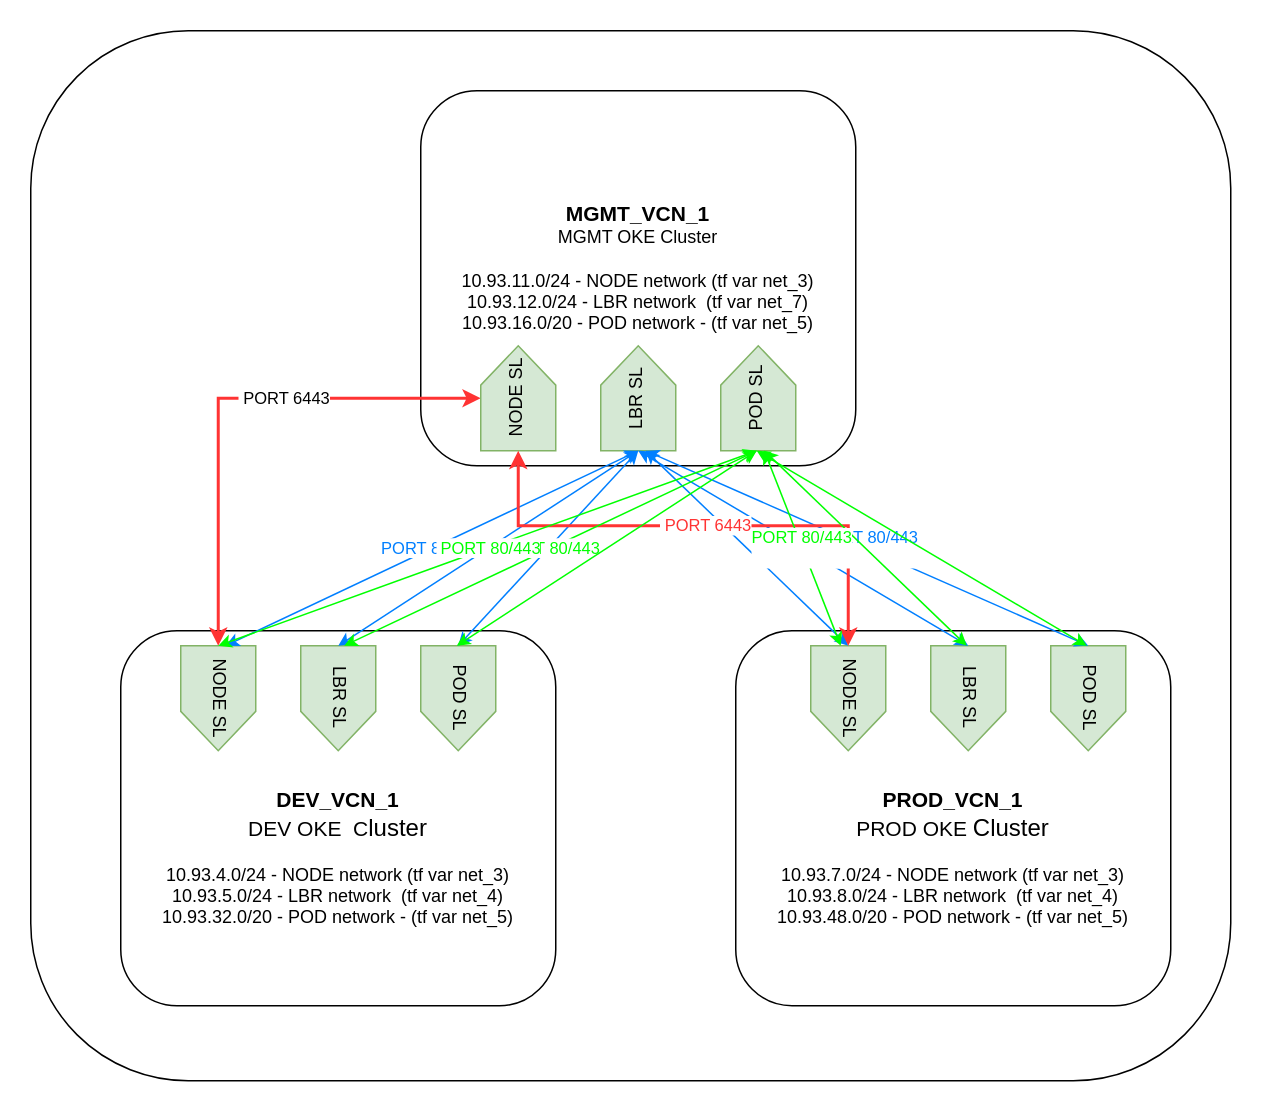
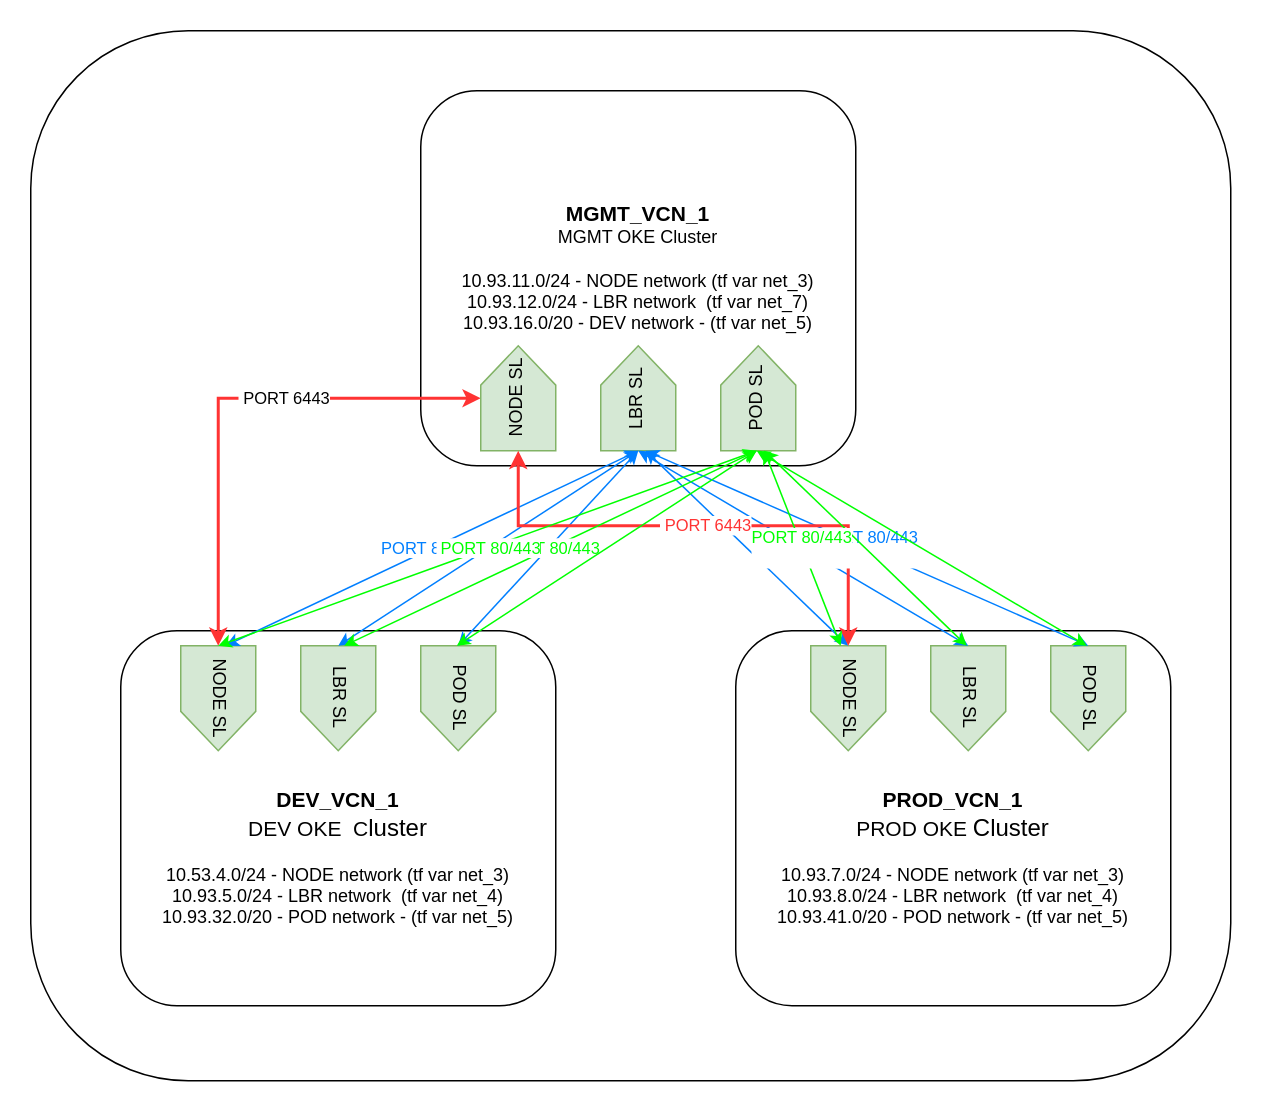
- <mxCell id="2" value="&lt;span style=&quot;font-size: 14px;&quot;&gt;&lt;b&gt;MGMT_VCN_1&lt;br&gt;&lt;/b&gt;&lt;/span&gt;MGMT OKE Cluster&lt;br&gt;&lt;br&gt;10.93.11.0/24 - NODE network (tf var net_3)&lt;br&gt;&lt;div&gt;10.93.12.0/24 - LBR network&amp;nbsp; (tf var net_7)&lt;br&gt;&lt;div&gt;10.93.16.0/20 - POD network - (tf var net_5)&lt;/div&gt;&lt;div&gt;&lt;br&gt;&lt;/div&gt;&lt;/div&gt;" style="rounded=1;whiteSpace=wrap;html=1;fillColor=none;gradientColor=default;" vertex="1" parent="1"><mxGeometry x="280" y="60" width="290" height="250" as="geometry" /></mxCell>
+ <mxCell id="2" value="&lt;span style=&quot;font-size: 14px;&quot;&gt;&lt;b&gt;MGMT_VCN_1&lt;br&gt;&lt;/b&gt;&lt;/span&gt;MGMT OKE Cluster&lt;br&gt;&lt;br&gt;10.93.11.0/24 - NODE network (tf var net_3)&lt;br&gt;&lt;div&gt;10.93.12.0/24 - LBR network&amp;nbsp; (tf var net_7)&lt;br&gt;&lt;div&gt;10.93.16.0/20 - DEV network - (tf var net_5)&lt;/div&gt;&lt;div&gt;&lt;br&gt;&lt;/div&gt;&lt;/div&gt;" style="rounded=1;whiteSpace=wrap;html=1;fillColor=none;gradientColor=default;" vertex="1" parent="1"><mxGeometry x="280" y="60" width="290" height="250" as="geometry" /></mxCell>
- <mxCell id="3" value="&lt;div&gt;&lt;font style=&quot;font-size: 14px;&quot;&gt;&lt;b&gt;&lt;br&gt;&lt;/b&gt;&lt;/font&gt;&lt;/div&gt;&lt;font style=&quot;font-size: 14px;&quot;&gt;&lt;div style=&quot;font-weight: bold;&quot;&gt;&lt;font style=&quot;font-size: 14px;&quot;&gt;&lt;b&gt;&lt;br&gt;&lt;/b&gt;&lt;/font&gt;&lt;/div&gt;&lt;div style=&quot;font-weight: bold;&quot;&gt;&lt;font style=&quot;font-size: 14px;&quot;&gt;&lt;b&gt;&lt;br&gt;&lt;/b&gt;&lt;/font&gt;&lt;/div&gt;&lt;div style=&quot;font-weight: bold;&quot;&gt;&lt;font style=&quot;font-size: 14px;&quot;&gt;&lt;b&gt;&lt;br&gt;&lt;/b&gt;&lt;/font&gt;&lt;/div&gt;&lt;b&gt;DEV_VCN_1&lt;/b&gt;&lt;br&gt;DEV OKE&amp;nbsp; C&lt;/font&gt;&lt;span style=&quot;font-size: medium; background-color: initial;&quot;&gt;luster&lt;/span&gt;&lt;div&gt;&lt;br&gt;&lt;/div&gt;&lt;div&gt;10.93.4.0/24 - NODE network (tf var net_3)&lt;br&gt;&lt;div&gt;10.93.5.0/24 - LBR network&amp;nbsp; (tf var net_4)&lt;br&gt;&lt;div&gt;10.93.32.0/20 - POD network - (tf var net_5)&lt;/div&gt;&lt;div&gt;&lt;br&gt;&lt;/div&gt;&lt;/div&gt;&lt;/div&gt;" style="rounded=1;whiteSpace=wrap;html=1;fillColor=none;gradientColor=default;" vertex="1" parent="1"><mxGeometry x="80" y="420" width="290" height="250" as="geometry" /></mxCell>
+ <mxCell id="3" value="&lt;div&gt;&lt;font style=&quot;font-size: 14px;&quot;&gt;&lt;b&gt;&lt;br&gt;&lt;/b&gt;&lt;/font&gt;&lt;/div&gt;&lt;font style=&quot;font-size: 14px;&quot;&gt;&lt;div style=&quot;font-weight: bold;&quot;&gt;&lt;font style=&quot;font-size: 14px;&quot;&gt;&lt;b&gt;&lt;br&gt;&lt;/b&gt;&lt;/font&gt;&lt;/div&gt;&lt;div style=&quot;font-weight: bold;&quot;&gt;&lt;font style=&quot;font-size: 14px;&quot;&gt;&lt;b&gt;&lt;br&gt;&lt;/b&gt;&lt;/font&gt;&lt;/div&gt;&lt;div style=&quot;font-weight: bold;&quot;&gt;&lt;font style=&quot;font-size: 14px;&quot;&gt;&lt;b&gt;&lt;br&gt;&lt;/b&gt;&lt;/font&gt;&lt;/div&gt;&lt;b&gt;DEV_VCN_1&lt;/b&gt;&lt;br&gt;DEV OKE&amp;nbsp; C&lt;/font&gt;&lt;span style=&quot;font-size: medium; background-color: initial;&quot;&gt;luster&lt;/span&gt;&lt;div&gt;&lt;br&gt;&lt;/div&gt;&lt;div&gt;10.53.4.0/24 - NODE network (tf var net_3)&lt;br&gt;&lt;div&gt;10.93.5.0/24 - LBR network&amp;nbsp; (tf var net_4)&lt;br&gt;&lt;div&gt;10.93.32.0/20 - POD network - (tf var net_5)&lt;/div&gt;&lt;div&gt;&lt;br&gt;&lt;/div&gt;&lt;/div&gt;&lt;/div&gt;" style="rounded=1;whiteSpace=wrap;html=1;fillColor=none;gradientColor=default;" vertex="1" parent="1"><mxGeometry x="80" y="420" width="290" height="250" as="geometry" /></mxCell>
- <mxCell id="4" value="&lt;font style=&quot;font-size: 14px;&quot;&gt;&lt;br&gt;&lt;br&gt;&lt;br&gt;&lt;br&gt;&lt;b&gt;PROD_VCN_1&lt;/b&gt;&lt;br&gt;PROD OKE&amp;nbsp;&lt;/font&gt;&lt;span style=&quot;background-color: initial;&quot;&gt;&lt;font style=&quot;&quot; size=&quot;3&quot;&gt;Cluster&lt;/font&gt;&lt;/span&gt;&lt;div&gt;&lt;br&gt;10.93.7.0/24 - NODE network (tf var net_3)&lt;br&gt;&lt;div&gt;10.93.8.0/24 - LBR network&amp;nbsp; (tf var net_4)&lt;br&gt;&lt;div&gt;10.93.48.0/20 - POD network - (tf var net_5)&lt;/div&gt;&lt;div&gt;&lt;br&gt;&lt;/div&gt;&lt;/div&gt;&lt;/div&gt;" style="rounded=1;whiteSpace=wrap;html=1;fillColor=none;gradientColor=default;" vertex="1" parent="1"><mxGeometry x="490" y="420" width="290" height="250" as="geometry" /></mxCell>
+ <mxCell id="4" value="&lt;font style=&quot;font-size: 14px;&quot;&gt;&lt;br&gt;&lt;br&gt;&lt;br&gt;&lt;br&gt;&lt;b&gt;PROD_VCN_1&lt;/b&gt;&lt;br&gt;PROD OKE&amp;nbsp;&lt;/font&gt;&lt;span style=&quot;background-color: initial;&quot;&gt;&lt;font style=&quot;&quot; size=&quot;3&quot;&gt;Cluster&lt;/font&gt;&lt;/span&gt;&lt;div&gt;&lt;br&gt;10.93.7.0/24 - NODE network (tf var net_3)&lt;br&gt;&lt;div&gt;10.93.8.0/24 - LBR network&amp;nbsp; (tf var net_4)&lt;br&gt;&lt;div&gt;10.93.41.0/20 - POD network - (tf var net_5)&lt;/div&gt;&lt;div&gt;&lt;br&gt;&lt;/div&gt;&lt;/div&gt;&lt;/div&gt;" style="rounded=1;whiteSpace=wrap;html=1;fillColor=none;gradientColor=default;" vertex="1" parent="1"><mxGeometry x="490" y="420" width="290" height="250" as="geometry" /></mxCell>
